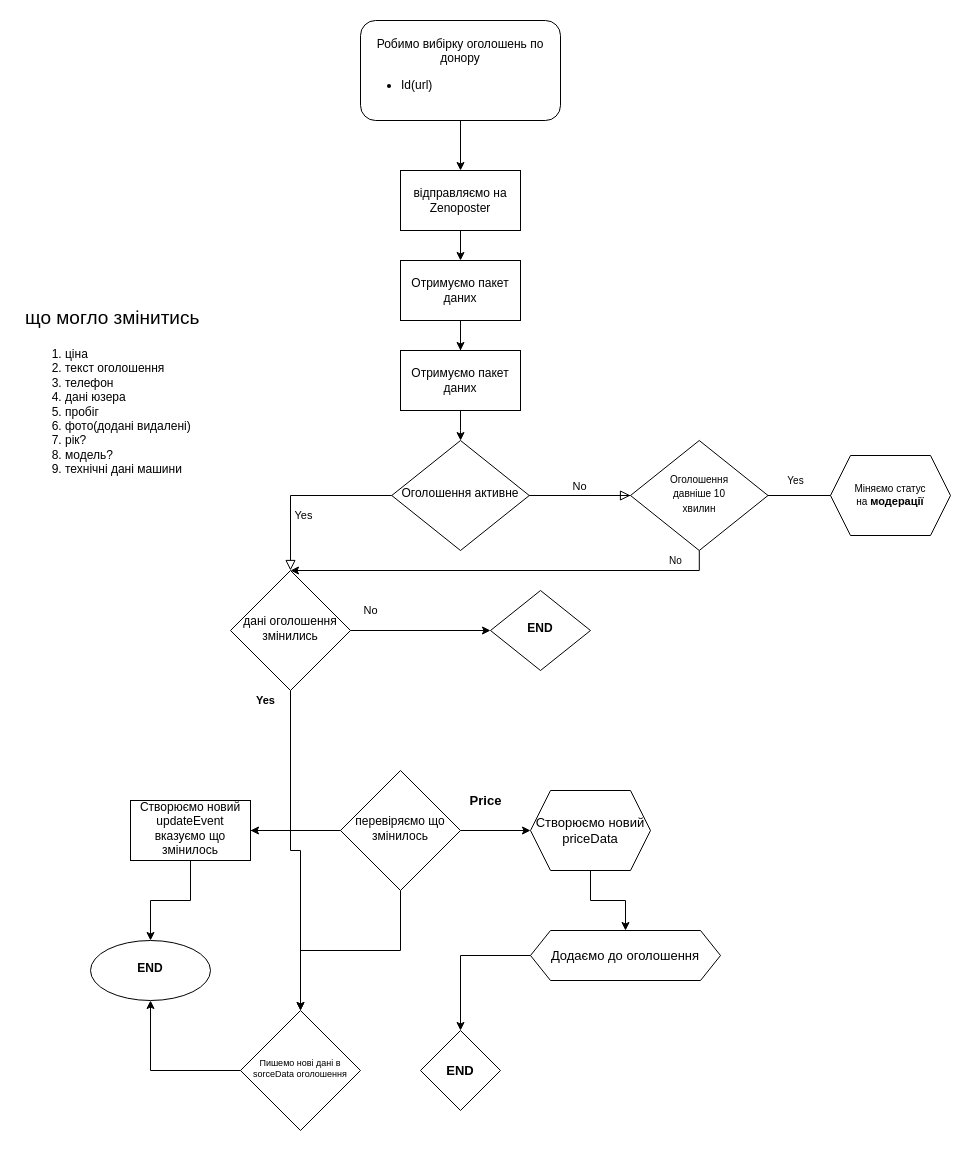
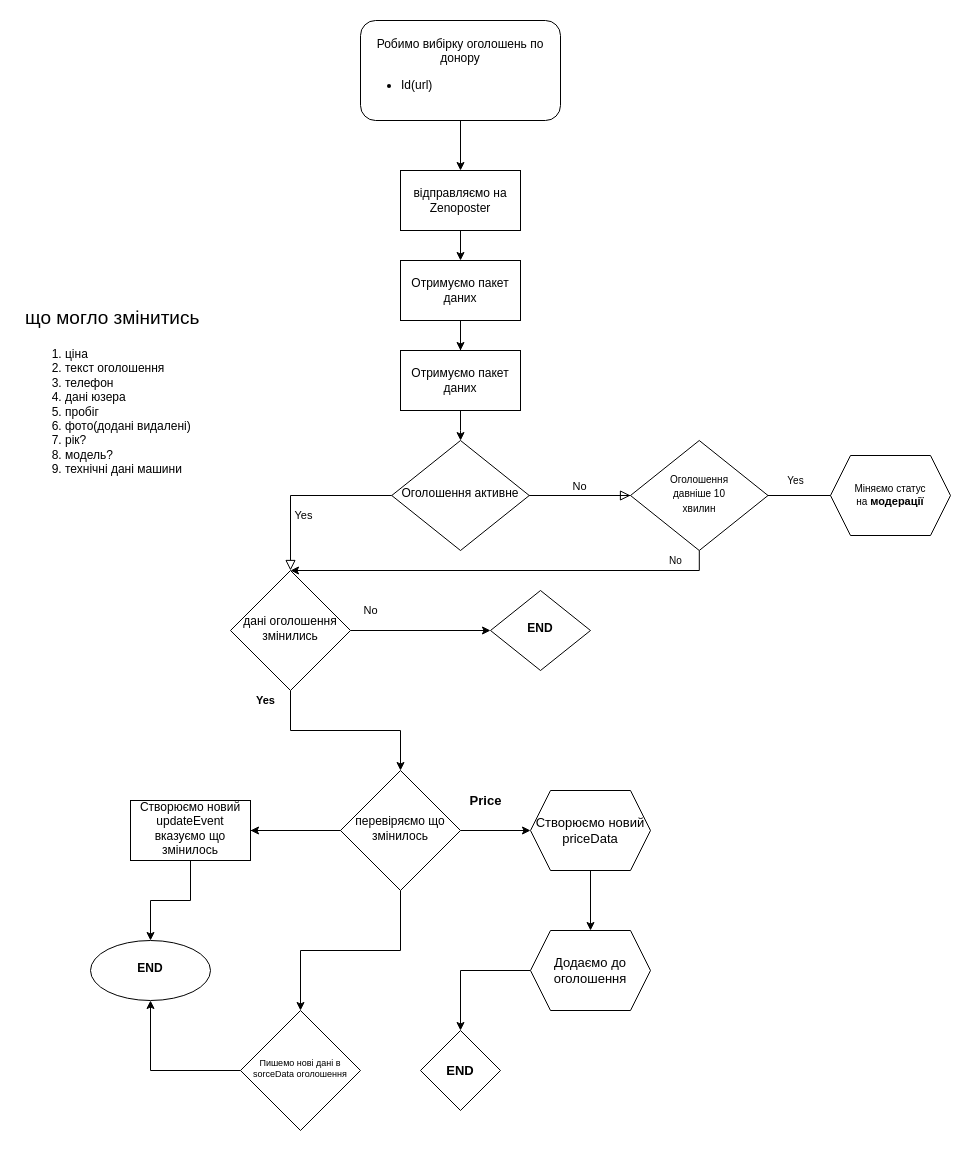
- <mxCell id="9" value="" style="edgeStyle=orthogonalEdgeStyle;rounded=0;orthogonalLoop=1;jettySize=auto;html=1;fontSize=11;" parent="1" source="10" target="31" edge="1"><mxGeometry relative="1" as="geometry" /></mxCell>
+ <mxCell id="9" value="" style="edgeStyle=orthogonalEdgeStyle;rounded=0;orthogonalLoop=1;jettySize=auto;html=1;fontSize=11;" parent="1" source="10" target="29" edge="1"><mxGeometry relative="1" as="geometry" /></mxCell>
- <mxCell id="36" value="Додаємо до оголошення" style="shape=hexagon;perimeter=hexagonPerimeter2;whiteSpace=wrap;html=1;fixedSize=1;fontSize=13;" parent="1" vertex="1"><mxGeometry x="530" y="930" width="190" height="50" as="geometry" /></mxCell>
+ <mxCell id="36" value="Додаємо до оголошення" style="shape=hexagon;perimeter=hexagonPerimeter2;whiteSpace=wrap;html=1;fixedSize=1;fontSize=13;" parent="1" vertex="1"><mxGeometry x="530" y="930" width="120" height="80" as="geometry" /></mxCell>
